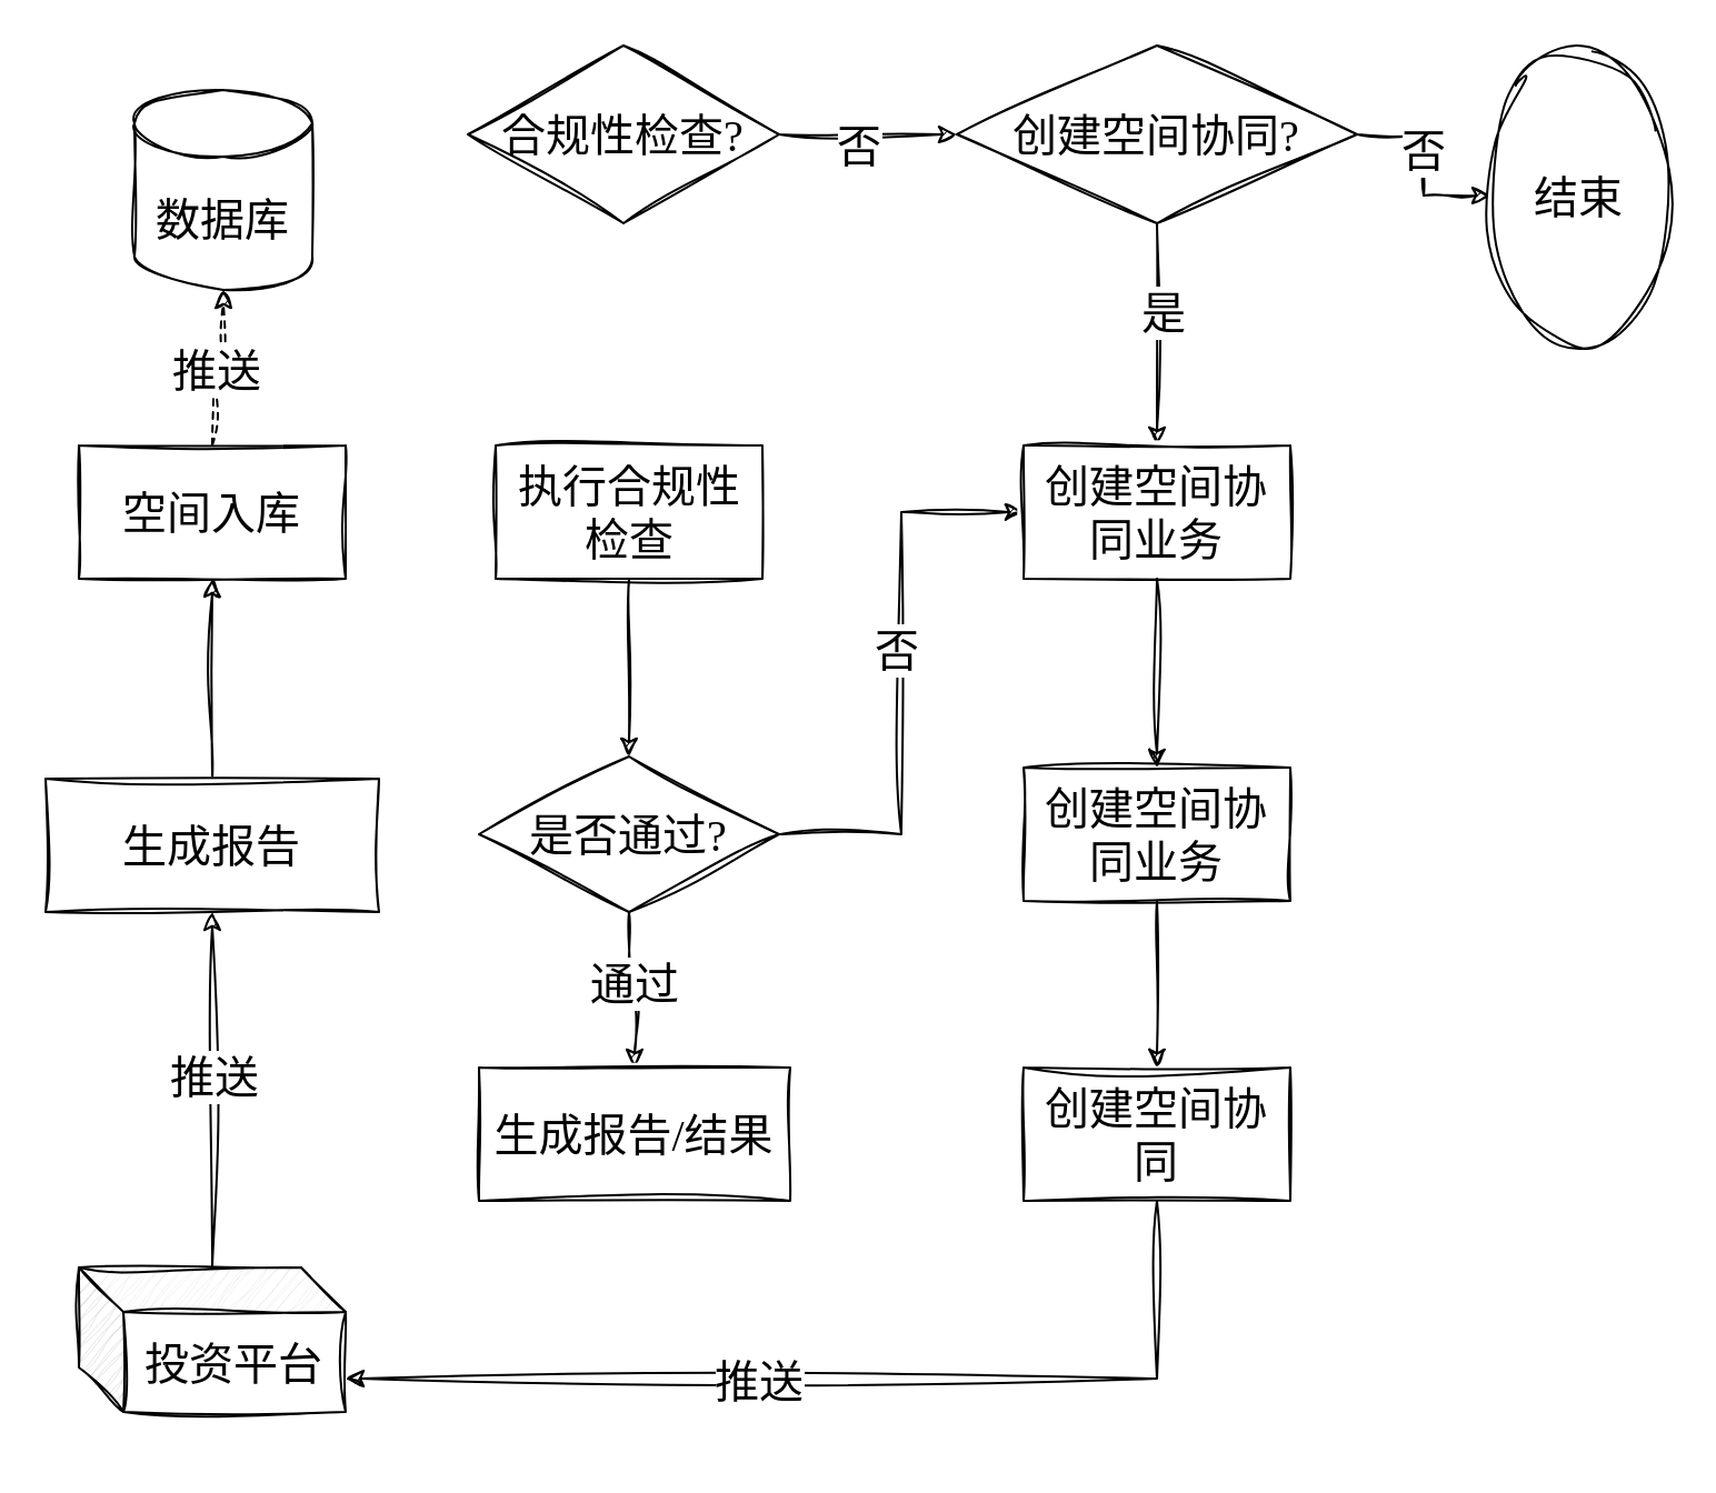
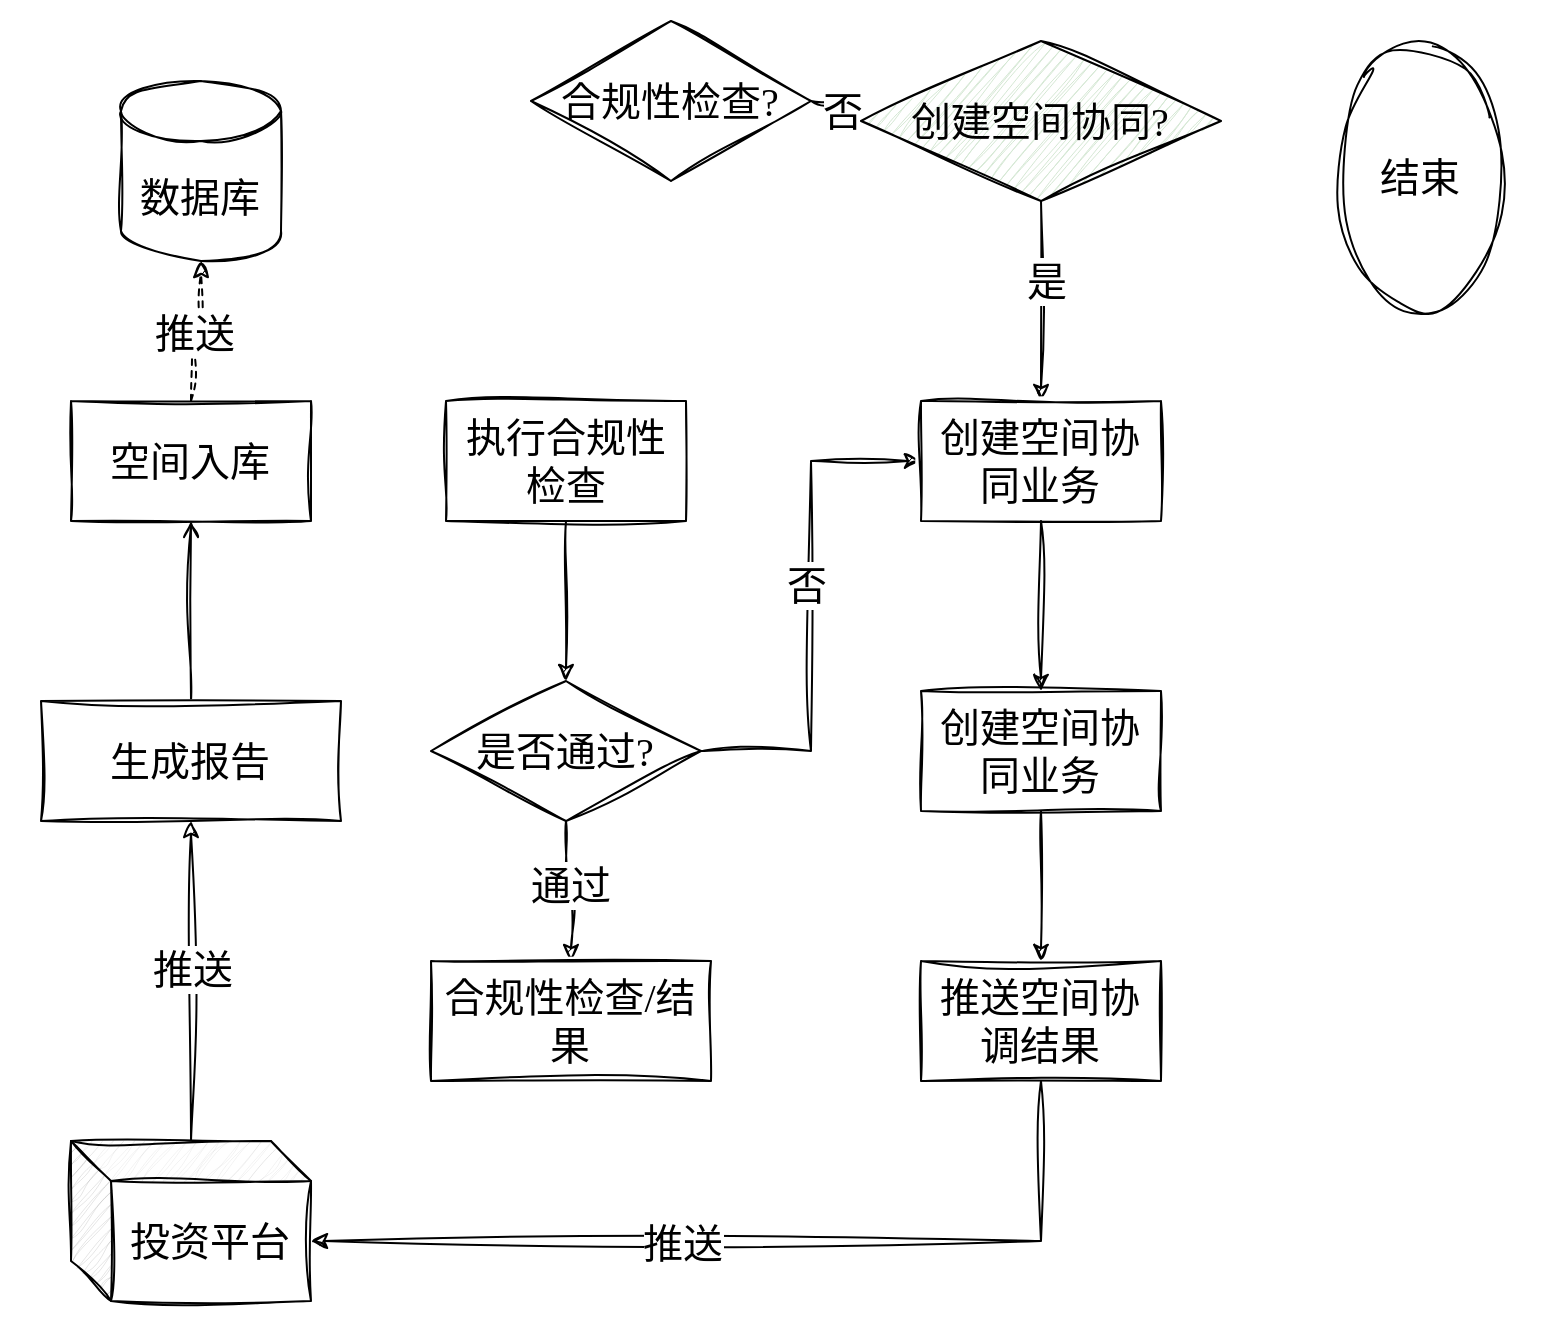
- <mxCell id="13" value="合规性检查?" style="rhombus;whiteSpace=wrap;html=1;fontSize=20;fontFamily=Architects Daughter;rounded=0;sketch=1;hachureGap=4;jiggle=2;curveFitting=1;fontSource=https%3A%2F%2Ffonts.googleapis.com%2Fcss%3Ffamily%3DArchitects%2BDaughter;" vertex="1" parent="1"><mxGeometry x="210" y="20" width="140" height="80" as="geometry" /></mxCell>
+ <mxCell id="13" value="合规性检查?" style="rhombus;whiteSpace=wrap;html=1;fontSize=20;fontFamily=Architects Daughter;rounded=0;sketch=1;hachureGap=4;jiggle=2;curveFitting=1;fontSource=https%3A%2F%2Ffonts.googleapis.com%2Fcss%3Ffamily%3DArchitects%2BDaughter;" vertex="1" parent="1"><mxGeometry x="265" y="10" width="140" height="80" as="geometry" /></mxCell>
- <mxCell id="18" value="创建空间协同?" style="rhombus;whiteSpace=wrap;html=1;fontSize=20;fontFamily=Architects Daughter;rounded=0;sketch=1;hachureGap=4;jiggle=2;curveFitting=1;fontSource=https%3A%2F%2Ffonts.googleapis.com%2Fcss%3Ffamily%3DArchitects%2BDaughter;" vertex="1" parent="1"><mxGeometry x="430" y="20" width="180" height="80" as="geometry" /></mxCell>
+ <mxCell id="18" value="创建空间协同?" style="rhombus;whiteSpace=wrap;html=1;fontSize=20;fontFamily=Architects Daughter;rounded=0;sketch=1;hachureGap=4;jiggle=2;curveFitting=1;fontSource=https%3A%2F%2Ffonts.googleapis.com%2Fcss%3Ffamily%3DArchitects%2BDaughter;fillColor=#d5e8d4;" vertex="1" parent="1"><mxGeometry x="430" y="20" width="180" height="80" as="geometry" /></mxCell>
- <mxCell id="16" value="" style="edgeStyle=orthogonalEdgeStyle;rounded=0;sketch=1;hachureGap=4;jiggle=2;curveFitting=1;orthogonalLoop=1;jettySize=auto;html=1;fontFamily=Architects Daughter;fontSource=https%3A%2F%2Ffonts.googleapis.com%2Fcss%3Ffamily%3DArchitects%2BDaughter;fontSize=16;" edge="1" parent="1" source="18" target="32"><mxGeometry relative="1" as="geometry" /></mxCell>
- <mxCell id="17" value="否" style="edgeLabel;html=1;align=center;verticalAlign=middle;resizable=0;points=[];fontSize=20;fontFamily=Architects Daughter;" vertex="1" connectable="0" parent="16"><mxGeometry x="-0.178" y="-2" relative="1" as="geometry"><mxPoint x="1" as="offset" /></mxGeometry></mxCell>
- <mxCell id="2" value="" style="edgeStyle=orthogonalEdgeStyle;rounded=0;sketch=1;hachureGap=4;jiggle=2;curveFitting=1;orthogonalLoop=1;jettySize=auto;html=1;fontFamily=Architects Daughter;fontSource=https%3A%2F%2Ffonts.googleapis.com%2Fcss%3Ffamily%3DArchitects%2BDaughter;fontSize=16;" edge="1" parent="1" source="3" target="8"><mxGeometry relative="1" as="geometry" /></mxCell>
+ <mxCell id="2" value="" style="edgeStyle=orthogonalEdgeStyle;rounded=0;sketch=1;hachureGap=4;jiggle=2;curveFitting=1;orthogonalLoop=1;jettySize=auto;html=1;fontFamily=Architects Daughter;fontSource=https%3A%2F%2Ffonts.googleapis.com%2Fcss%3Ffamily%3DArchitects%2BDaughter;fontSize=16;endArrow=open;" edge="1" parent="1" source="3" target="8"><mxGeometry relative="1" as="geometry" /></mxCell>
- <mxCell id="26" value="生成报告/结果" style="whiteSpace=wrap;html=1;fontSize=20;fontFamily=Architects Daughter;rounded=0;sketch=1;hachureGap=4;jiggle=2;curveFitting=1;fontSource=https%3A%2F%2Ffonts.googleapis.com%2Fcss%3Ffamily%3DArchitects%2BDaughter;" vertex="1" parent="1"><mxGeometry x="215" y="480" width="140" height="60" as="geometry" /></mxCell>
+ <mxCell id="26" value="合规性检查/结果" style="whiteSpace=wrap;html=1;fontSize=20;fontFamily=Architects Daughter;rounded=0;sketch=1;hachureGap=4;jiggle=2;curveFitting=1;fontSource=https%3A%2F%2Ffonts.googleapis.com%2Fcss%3Ffamily%3DArchitects%2BDaughter;" vertex="1" parent="1"><mxGeometry x="215" y="480" width="140" height="60" as="geometry" /></mxCell>
- <mxCell id="31" value="创建空间协同" style="whiteSpace=wrap;html=1;fontSize=20;fontFamily=Architects Daughter;rounded=0;sketch=1;hachureGap=4;jiggle=2;curveFitting=1;fontSource=https%3A%2F%2Ffonts.googleapis.com%2Fcss%3Ffamily%3DArchitects%2BDaughter;" vertex="1" parent="1"><mxGeometry x="460" y="480" width="120" height="60" as="geometry" /></mxCell>
+ <mxCell id="31" value="推送空间协调结果" style="whiteSpace=wrap;html=1;fontSize=20;fontFamily=Architects Daughter;rounded=0;sketch=1;hachureGap=4;jiggle=2;curveFitting=1;fontSource=https%3A%2F%2Ffonts.googleapis.com%2Fcss%3Ffamily%3DArchitects%2BDaughter;" vertex="1" parent="1"><mxGeometry x="460" y="480" width="120" height="60" as="geometry" /></mxCell>
- <mxCell id="6" value="投资平台" style="shape=cube;whiteSpace=wrap;html=1;boundedLbl=1;backgroundOutline=1;darkOpacity=0.05;darkOpacity2=0.1;sketch=1;hachureGap=4;jiggle=2;curveFitting=1;fontFamily=Architects Daughter;fontSource=https%3A%2F%2Ffonts.googleapis.com%2Fcss%3Ffamily%3DArchitects%2BDaughter;fontSize=20;" vertex="1" parent="1"><mxGeometry x="35" y="570" width="120" height="65" as="geometry" /></mxCell>
+ <mxCell id="6" value="投资平台" style="shape=cube;whiteSpace=wrap;html=1;boundedLbl=1;backgroundOutline=1;darkOpacity=0.05;darkOpacity2=0.1;sketch=1;hachureGap=4;jiggle=2;curveFitting=1;fontFamily=Architects Daughter;fontSource=https%3A%2F%2Ffonts.googleapis.com%2Fcss%3Ffamily%3DArchitects%2BDaughter;fontSize=20;" vertex="1" parent="1"><mxGeometry x="35" y="570" width="120" height="80" as="geometry" /></mxCell>
